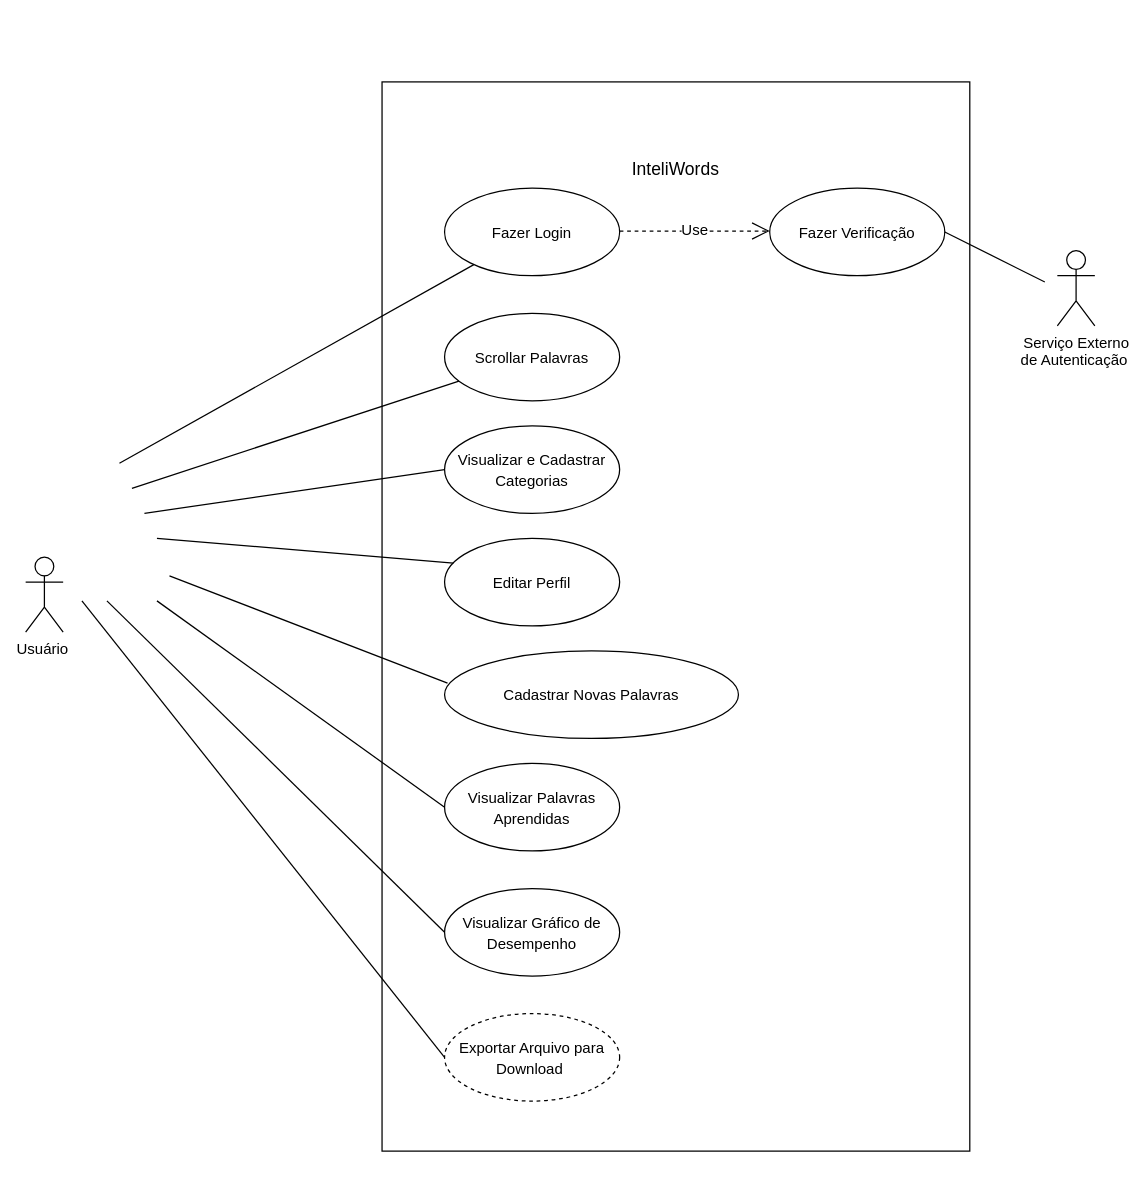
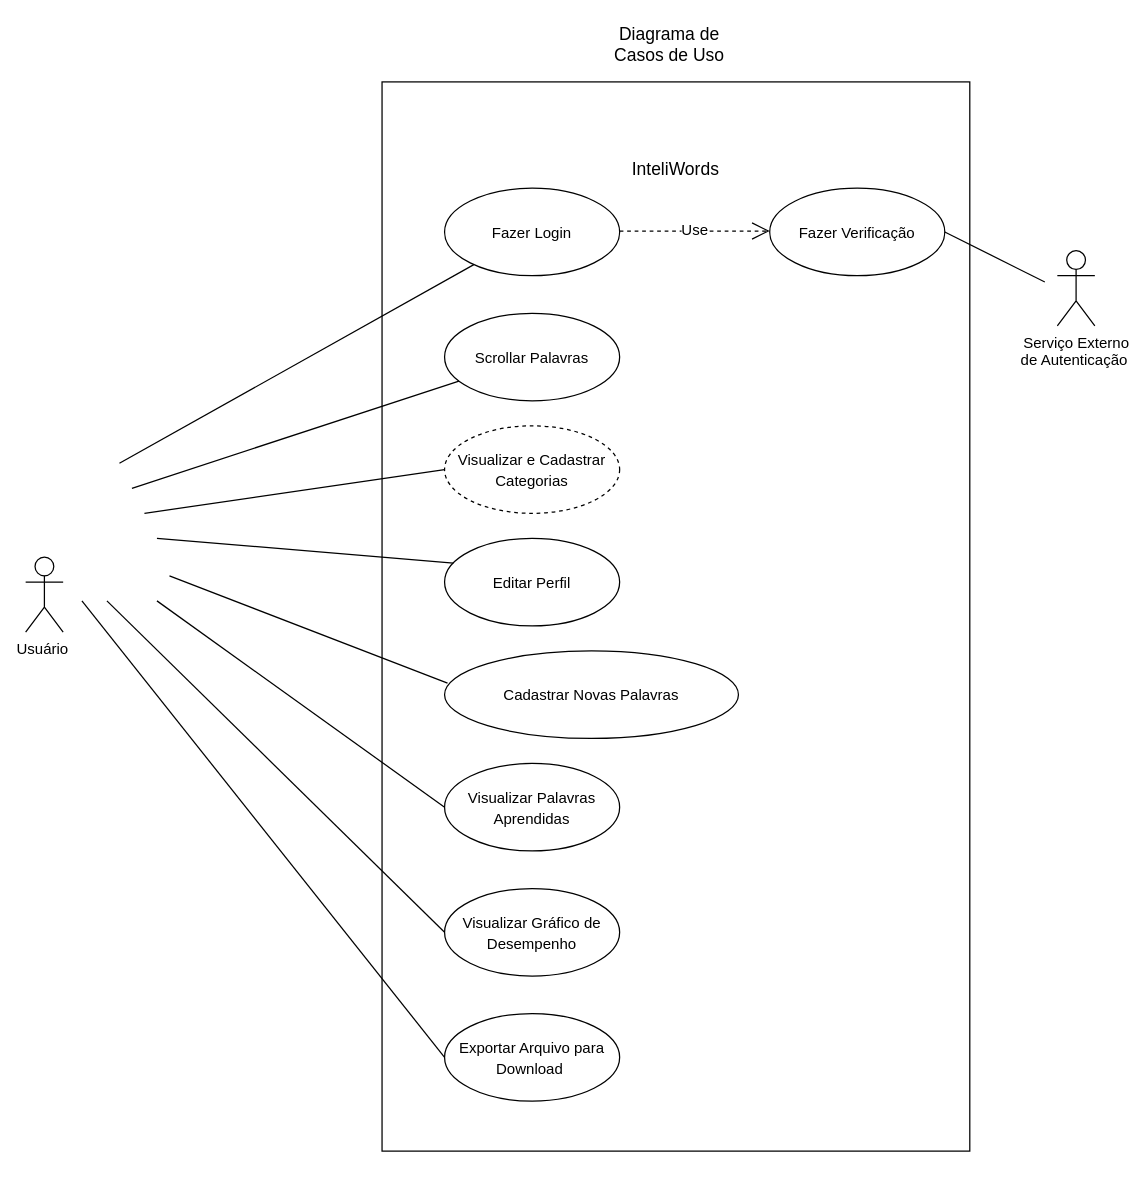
+ <mxCell id="21" value="&lt;span style=&quot;font-size: 14px&quot;&gt;Diagrama de Casos de Uso&lt;/span&gt;" style="text;html=1;strokeColor=none;fillColor=none;align=center;verticalAlign=middle;whiteSpace=wrap;rounded=0;" parent="1" vertex="1"><mxGeometry x="485" y="20" width="100" height="30" as="geometry" /></mxCell>
- <mxCell id="9" value="&lt;span style=&quot;font-size: 12px&quot;&gt;Visualizar e Cadastrar Categorias&lt;/span&gt;" style="ellipse;whiteSpace=wrap;html=1;fontSize=14;" parent="1" vertex="1"><mxGeometry x="355" y="340" width="140" height="70" as="geometry" /></mxCell>
+ <mxCell id="9" value="&lt;span style=&quot;font-size: 12px&quot;&gt;Visualizar e Cadastrar Categorias&lt;/span&gt;" style="ellipse;whiteSpace=wrap;html=1;fontSize=14;dashed=1;" parent="1" vertex="1"><mxGeometry x="355" y="340" width="140" height="70" as="geometry" /></mxCell>
- <mxCell id="24" value="&lt;span style=&quot;font-size: 12px&quot;&gt;Exportar Arquivo para Download&amp;nbsp;&lt;/span&gt;" style="ellipse;whiteSpace=wrap;html=1;fontSize=14;dashed=1;" parent="1" vertex="1"><mxGeometry x="355" y="810" width="140" height="70" as="geometry" /></mxCell>
+ <mxCell id="24" value="&lt;span style=&quot;font-size: 12px&quot;&gt;Exportar Arquivo para Download&amp;nbsp;&lt;/span&gt;" style="ellipse;whiteSpace=wrap;html=1;fontSize=14;" parent="1" vertex="1"><mxGeometry x="355" y="810" width="140" height="70" as="geometry" /></mxCell>
